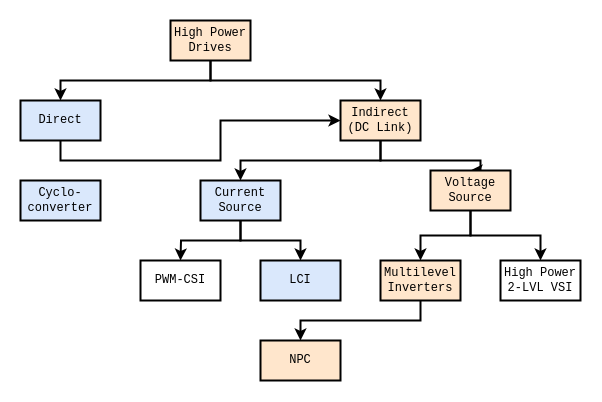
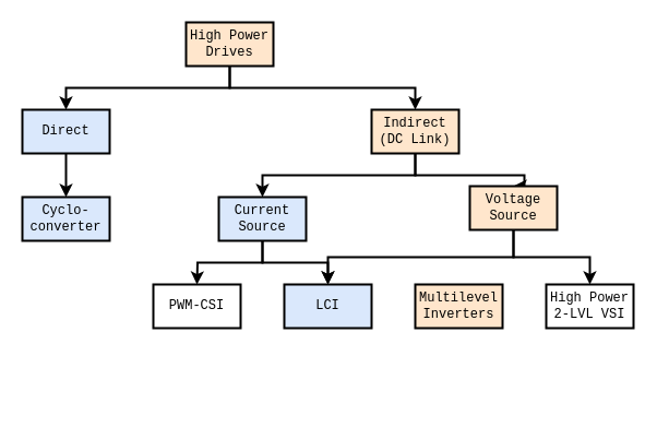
- <mxCell id="4" style="edgeStyle=orthogonalEdgeStyle;rounded=0;orthogonalLoop=1;jettySize=auto;html=1;exitX=0.5;exitY=1;exitDx=0;exitDy=0;strokeWidth=2;fontFamily=Courier New;fontSize=10;" parent="1" source="5" target="8" edge="1"><mxGeometry relative="1" as="geometry" /></mxCell>
+ <mxCell id="4" style="edgeStyle=orthogonalEdgeStyle;rounded=0;orthogonalLoop=1;jettySize=auto;html=1;exitX=0.5;exitY=1;exitDx=0;exitDy=0;entryX=0.5;entryY=0;entryDx=0;entryDy=0;strokeWidth=2;fontFamily=Courier New;fontSize=10;" parent="1" source="5" target="9" edge="1"><mxGeometry relative="1" as="geometry" /></mxCell>
- <mxCell id="13" style="edgeStyle=orthogonalEdgeStyle;rounded=0;orthogonalLoop=1;jettySize=auto;html=1;exitX=0.5;exitY=1;exitDx=0;exitDy=0;entryX=0.5;entryY=0;entryDx=0;entryDy=0;strokeWidth=2;fontFamily=Courier New;fontSize=10;" parent="1" source="14" target="19" edge="1"><mxGeometry relative="1" as="geometry" /></mxCell>
+ <mxCell id="13" style="edgeStyle=orthogonalEdgeStyle;rounded=0;orthogonalLoop=1;jettySize=auto;html=1;exitX=0.5;exitY=1;exitDx=0;exitDy=0;strokeWidth=2;fontFamily=Courier New;fontSize=10;" parent="1" source="14" target="17" edge="1"><mxGeometry relative="1" as="geometry" /></mxCell>
- <mxCell id="18" style="edgeStyle=orthogonalEdgeStyle;rounded=0;orthogonalLoop=1;jettySize=auto;html=1;exitX=0.5;exitY=1;exitDx=0;exitDy=0;entryX=0.5;entryY=0;entryDx=0;entryDy=0;strokeWidth=2;fontFamily=Courier New;fontSize=10;" parent="1" source="19" target="22" edge="1"><mxGeometry relative="1" as="geometry" /></mxCell>
- <mxCell id="22" value="NPC" style="rounded=0;whiteSpace=wrap;html=1;fontFamily=Courier New;strokeWidth=2;fillColor=#FFE6CC;" parent="1" vertex="1"><mxGeometry x="260" y="340" width="80" height="40" as="geometry" /></mxCell>
